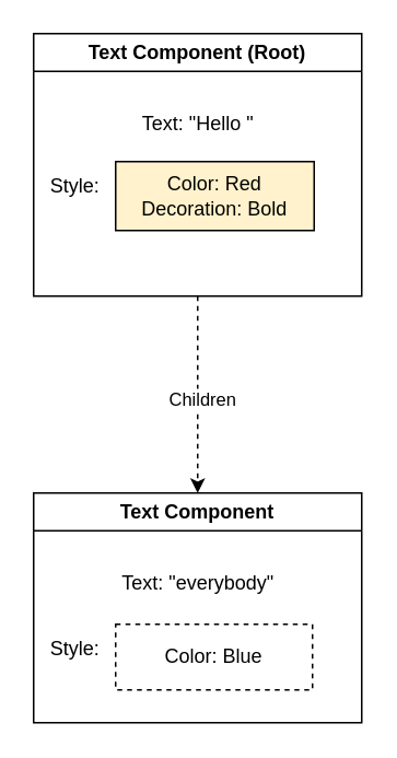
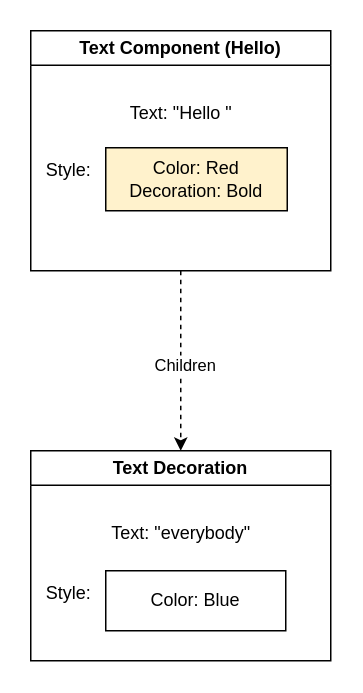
- <mxCell id="4" value="Text Component (Root)" style="swimlane;whiteSpace=wrap;html=1;" vertex="1" parent="1"><mxGeometry x="20" y="20" width="200" height="160" as="geometry" /></mxCell>
+ <mxCell id="4" value="Text Component (Hello)" style="swimlane;whiteSpace=wrap;html=1;" vertex="1" parent="1"><mxGeometry x="20" y="20" width="200" height="160" as="geometry" /></mxCell>
- <mxCell id="8" value="Text Component" style="swimlane;whiteSpace=wrap;html=1;" vertex="1" parent="1"><mxGeometry x="20" y="300" width="200" height="140" as="geometry" /></mxCell>
+ <mxCell id="8" value="Text Decoration" style="swimlane;whiteSpace=wrap;html=1;" vertex="1" parent="1"><mxGeometry x="20" y="300" width="200" height="140" as="geometry" /></mxCell>
- <mxCell id="11" value="Color: Blue" style="rounded=0;whiteSpace=wrap;html=1;dashed=1;" vertex="1" parent="8"><mxGeometry x="50" y="80" width="120" height="40" as="geometry" /></mxCell>
+ <mxCell id="11" value="Color: Blue" style="rounded=0;whiteSpace=wrap;html=1;" vertex="1" parent="8"><mxGeometry x="50" y="80" width="120" height="40" as="geometry" /></mxCell>
